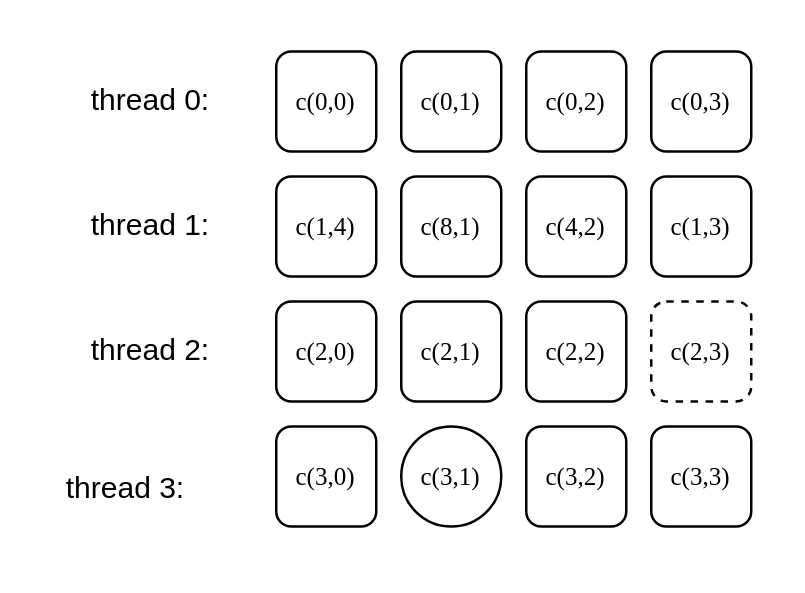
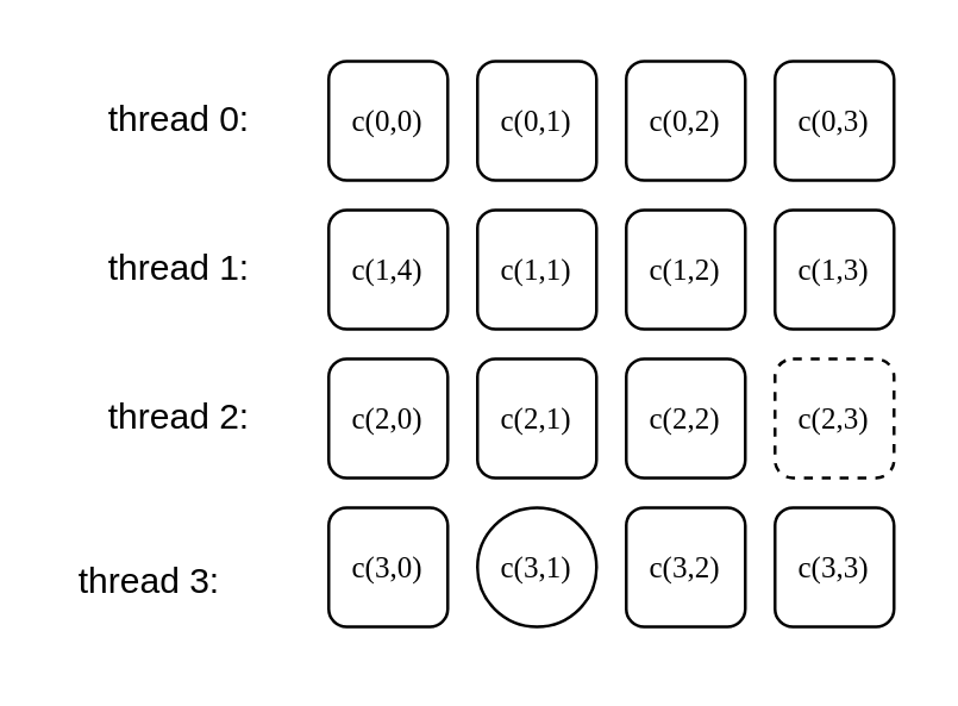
- <mxCell id="11" value="&lt;span style=&quot;font-family: &amp;quot;Lucida Console&amp;quot;; font-size: 10px;&quot;&gt;c(8,1)&lt;/span&gt;" style="rounded=1;whiteSpace=wrap;html=1;fillColor=none;" parent="1" vertex="1"><mxGeometry x="160" y="70" width="40" height="40" as="geometry" /></mxCell>
+ <mxCell id="11" value="&lt;span style=&quot;font-family: &amp;quot;Lucida Console&amp;quot;; font-size: 10px;&quot;&gt;c(1,1)&lt;/span&gt;" style="rounded=1;whiteSpace=wrap;html=1;fillColor=none;" parent="1" vertex="1"><mxGeometry x="160" y="70" width="40" height="40" as="geometry" /></mxCell>
- <mxCell id="12" value="&lt;span style=&quot;font-family: &amp;quot;Lucida Console&amp;quot;; font-size: 10px;&quot;&gt;c(4,2)&lt;/span&gt;" style="rounded=1;whiteSpace=wrap;html=1;fillColor=none;" parent="1" vertex="1"><mxGeometry x="210" y="70" width="40" height="40" as="geometry" /></mxCell>
+ <mxCell id="12" value="&lt;span style=&quot;font-family: &amp;quot;Lucida Console&amp;quot;; font-size: 10px;&quot;&gt;c(1,2)&lt;/span&gt;" style="rounded=1;whiteSpace=wrap;html=1;fillColor=none;" parent="1" vertex="1"><mxGeometry x="210" y="70" width="40" height="40" as="geometry" /></mxCell>
